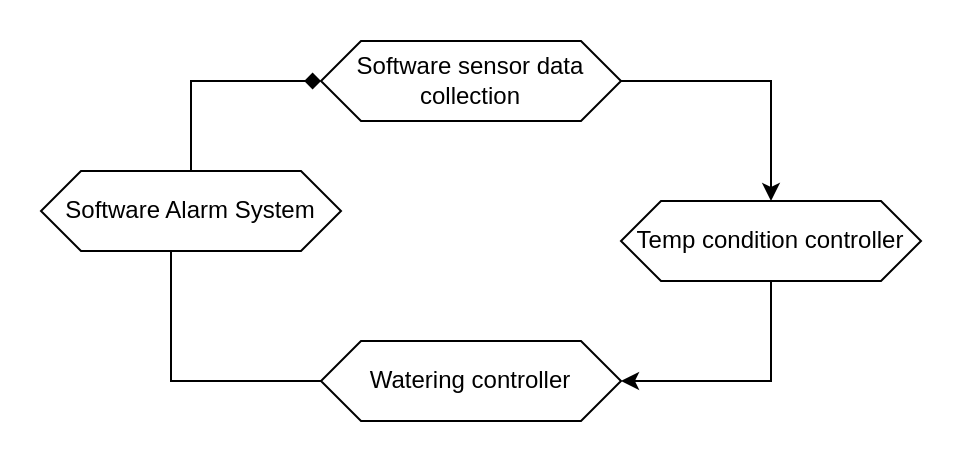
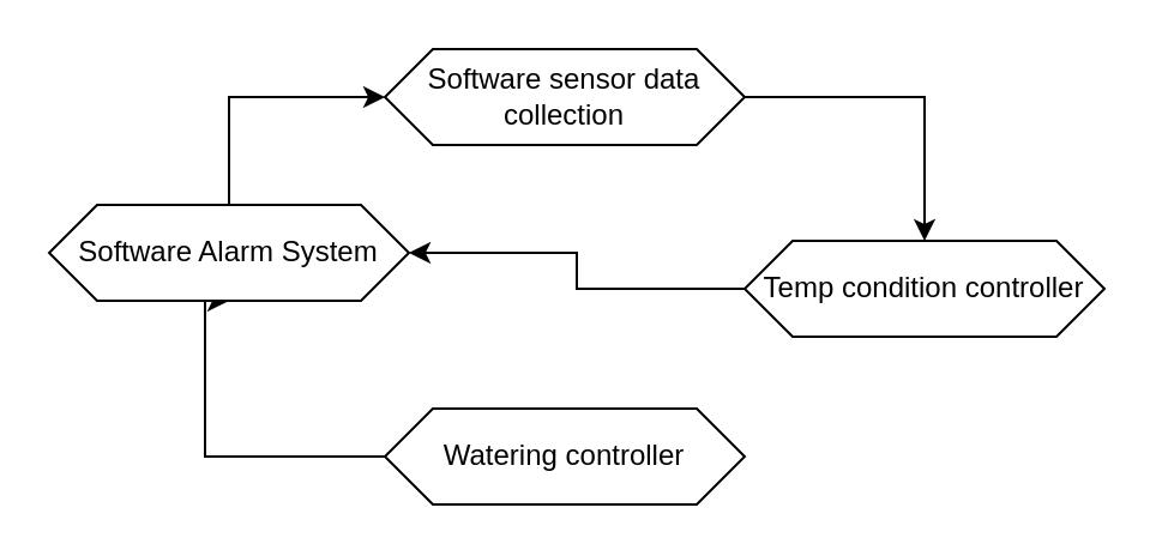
- <mxCell id="8" style="edgeStyle=orthogonalEdgeStyle;rounded=0;orthogonalLoop=1;jettySize=auto;html=1;entryX=0;entryY=0.5;entryDx=0;entryDy=0;endArrow=diamond;" edge="1" parent="1" source="9" target="3"><mxGeometry relative="1" as="geometry" /></mxCell>
+ <mxCell id="8" style="edgeStyle=orthogonalEdgeStyle;rounded=0;orthogonalLoop=1;jettySize=auto;html=1;entryX=0;entryY=0.5;entryDx=0;entryDy=0;" edge="1" parent="1" source="9" target="3"><mxGeometry relative="1" as="geometry" /></mxCell>
- <mxCell id="6" style="edgeStyle=orthogonalEdgeStyle;rounded=0;orthogonalLoop=1;jettySize=auto;html=1;entryX=0.5;entryY=1;entryDx=0;entryDy=0;endArrow=none;" edge="1" parent="1" source="7" target="9"><mxGeometry relative="1" as="geometry"><Array as="points"><mxPoint x="85" y="190" /></Array></mxGeometry></mxCell>
+ <mxCell id="6" style="edgeStyle=orthogonalEdgeStyle;rounded=0;orthogonalLoop=1;jettySize=auto;html=1;entryX=0.5;entryY=1;entryDx=0;entryDy=0;" edge="1" parent="1" source="7" target="9"><mxGeometry relative="1" as="geometry"><Array as="points"><mxPoint x="85" y="190" /></Array></mxGeometry></mxCell>
- <mxCell id="4" style="edgeStyle=orthogonalEdgeStyle;rounded=0;orthogonalLoop=1;jettySize=auto;html=1;entryX=1;entryY=0.5;entryDx=0;entryDy=0;" edge="1" parent="1" source="5" target="7"><mxGeometry relative="1" as="geometry" /></mxCell>
+ <mxCell id="4" style="edgeStyle=orthogonalEdgeStyle;rounded=0;orthogonalLoop=1;jettySize=auto;html=1;" edge="1" parent="1" source="5" target="9"><mxGeometry relative="1" as="geometry" /></mxCell>
